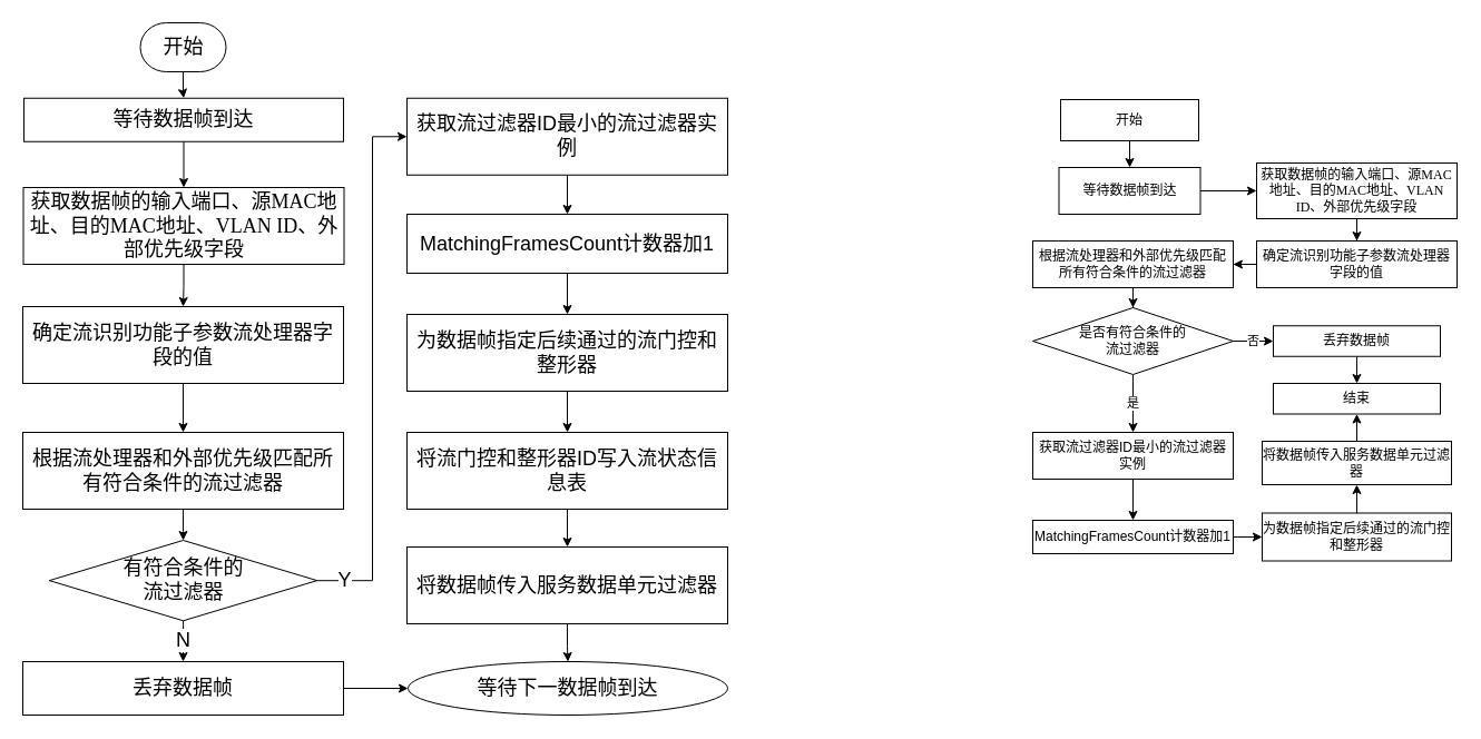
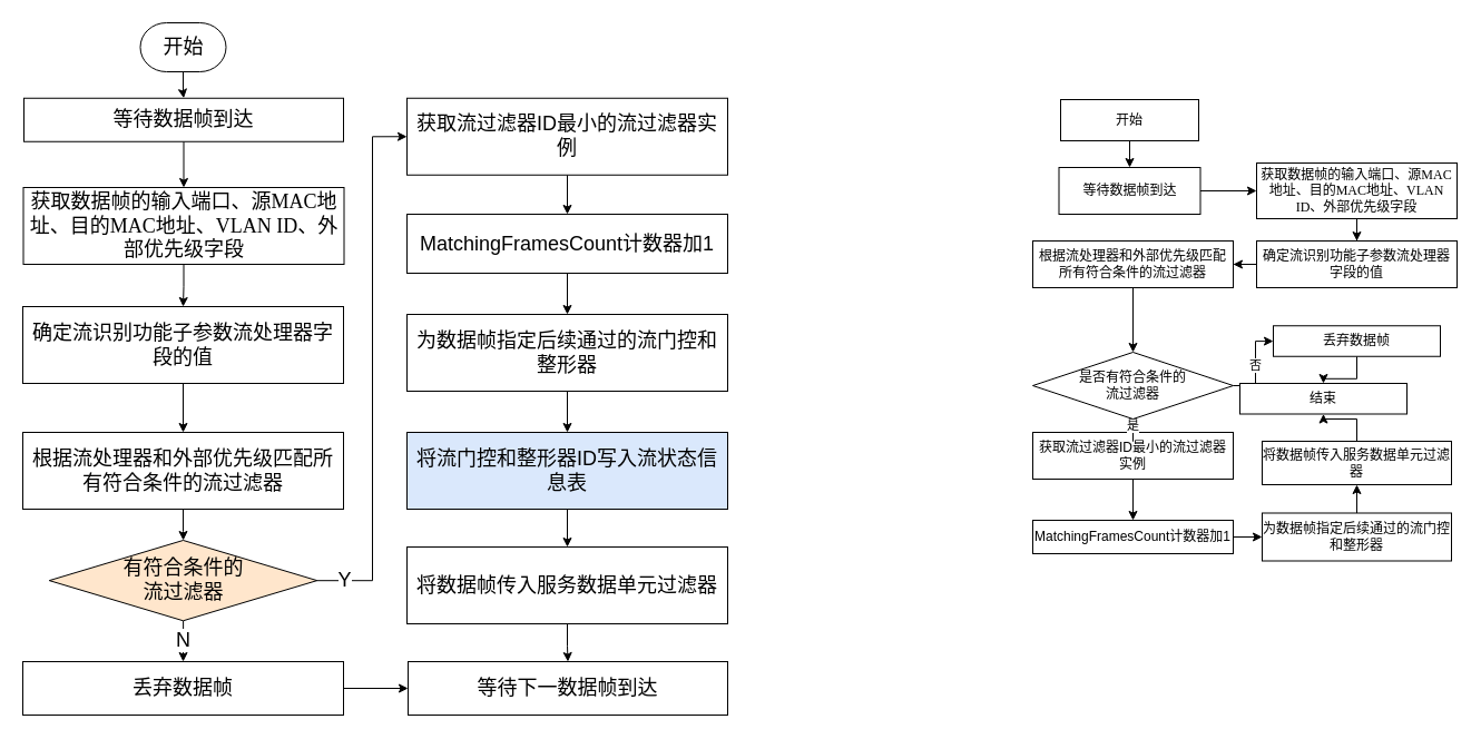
- <mxCell id="12" value="是否有符合条件的&lt;br&gt;流过滤器" style="rhombus;whiteSpace=wrap;html=1;strokeWidth=1;" parent="1" vertex="1"><mxGeometry x="927" y="276" width="180" height="60" as="geometry" /></mxCell>
+ <mxCell id="12" value="是否有符合条件的&lt;br&gt;流过滤器" style="rhombus;whiteSpace=wrap;html=1;strokeWidth=1;" parent="1" vertex="1"><mxGeometry x="927" y="316" width="180" height="60" as="geometry" /></mxCell>
- <mxCell id="25" value="结束" style="whiteSpace=wrap;html=1;strokeWidth=1;" parent="1" vertex="1"><mxGeometry x="1143" y="344" width="150" height="27.5" as="geometry" /></mxCell>
+ <mxCell id="25" value="结束" style="whiteSpace=wrap;html=1;strokeWidth=1;" parent="1" vertex="1"><mxGeometry x="1113" y="344" width="150" height="27.5" as="geometry" /></mxCell>
- <mxCell id="51" value="&lt;span style=&quot;font-size: 18px&quot;&gt;将&lt;/span&gt;流门控和整形器ID写入流状态信息表" style="rounded=0;whiteSpace=wrap;html=1;strokeWidth=1;fontSize=18;" vertex="1" parent="1"><mxGeometry x="365" y="388" width="288" height="69" as="geometry" /></mxCell>
+ <mxCell id="51" value="&lt;span style=&quot;font-size: 18px&quot;&gt;将&lt;/span&gt;流门控和整形器ID写入流状态信息表" style="rounded=0;whiteSpace=wrap;html=1;strokeWidth=1;fontSize=18;fillColor=#dae8fc;" vertex="1" parent="1"><mxGeometry x="365" y="388" width="288" height="69" as="geometry" /></mxCell>
- <mxCell id="34" value="&lt;font style=&quot;font-size: 18px;&quot;&gt;有符合条件的&lt;br style=&quot;font-size: 18px;&quot;&gt;流过滤器&lt;/font&gt;" style="rhombus;whiteSpace=wrap;html=1;strokeWidth=1;fontSize=18;" parent="1" vertex="1"><mxGeometry x="43.75" y="485" width="240.5" height="72.25" as="geometry" /></mxCell>
+ <mxCell id="34" value="&lt;font style=&quot;font-size: 18px;&quot;&gt;有符合条件的&lt;br style=&quot;font-size: 18px;&quot;&gt;流过滤器&lt;/font&gt;" style="rhombus;whiteSpace=wrap;html=1;strokeWidth=1;fontSize=18;fillColor=#ffe6cc;" parent="1" vertex="1"><mxGeometry x="43.75" y="485" width="240.5" height="72.25" as="geometry" /></mxCell>
- <mxCell id="49" value="&lt;font style=&quot;font-size: 18px&quot;&gt;等待下一数据帧到达&lt;/font&gt;" style="ellipse;whiteSpace=wrap;html=1;strokeWidth=1;fontSize=18;" vertex="1" parent="1"><mxGeometry x="366" y="594" width="287" height="48" as="geometry" /></mxCell>
+ <mxCell id="49" value="&lt;font style=&quot;font-size: 18px&quot;&gt;等待下一数据帧到达&lt;/font&gt;" style="rounded=0;whiteSpace=wrap;html=1;strokeWidth=1;fontSize=18;" vertex="1" parent="1"><mxGeometry x="366" y="594" width="287" height="48" as="geometry" /></mxCell>
